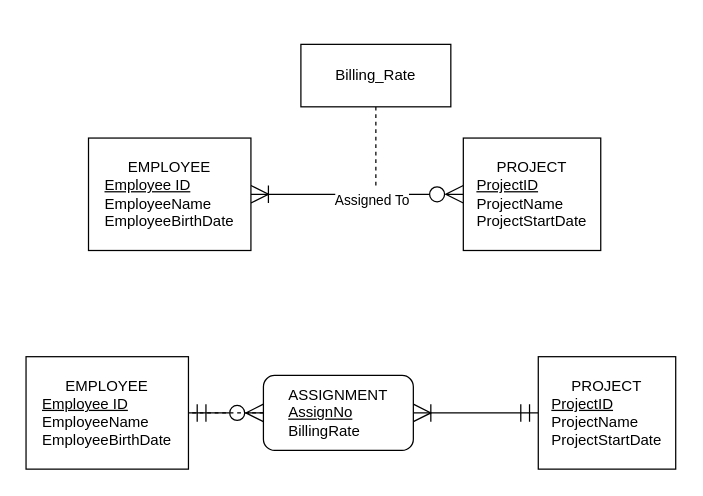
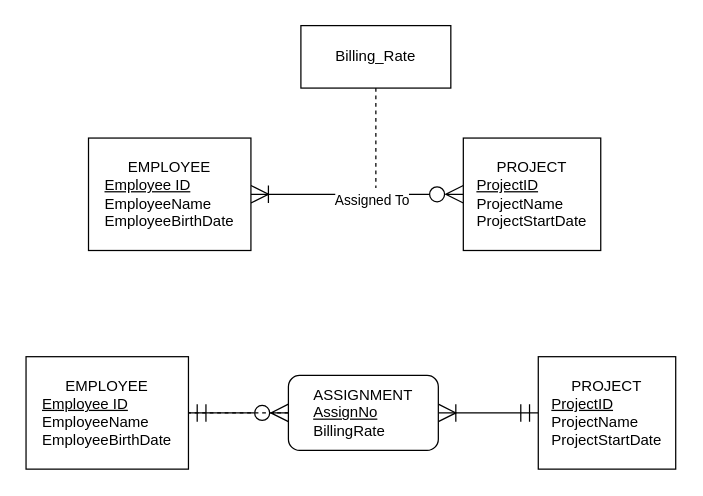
- <mxCell id="7" value="Billing_Rate" style="whiteSpace=wrap;html=1;" vertex="1" parent="1"><mxGeometry x="240" y="35" width="120" height="50" as="geometry" /></mxCell>
+ <mxCell id="7" value="Billing_Rate" style="whiteSpace=wrap;html=1;" vertex="1" parent="1"><mxGeometry x="240" y="20" width="120" height="50" as="geometry" /></mxCell>
- <mxCell id="11" value="ASSIGNMENT&lt;br&gt;&lt;div style=&quot;text-align: left&quot;&gt;&lt;span&gt;&lt;u&gt;AssignNo&lt;/u&gt;&lt;/span&gt;&lt;/div&gt;&lt;div style=&quot;text-align: left&quot;&gt;&lt;span&gt;BillingRate&lt;/span&gt;&lt;/div&gt;" style="rounded=1;whiteSpace=wrap;html=1;" vertex="1" parent="1"><mxGeometry x="210" y="300" width="120" height="60" as="geometry" /></mxCell>
+ <mxCell id="11" value="ASSIGNMENT&lt;br&gt;&lt;div style=&quot;text-align: left&quot;&gt;&lt;span&gt;&lt;u&gt;AssignNo&lt;/u&gt;&lt;/span&gt;&lt;/div&gt;&lt;div style=&quot;text-align: left&quot;&gt;&lt;span&gt;BillingRate&lt;/span&gt;&lt;/div&gt;" style="rounded=1;whiteSpace=wrap;html=1;" vertex="1" parent="1"><mxGeometry x="230" y="300" width="120" height="60" as="geometry" /></mxCell>
